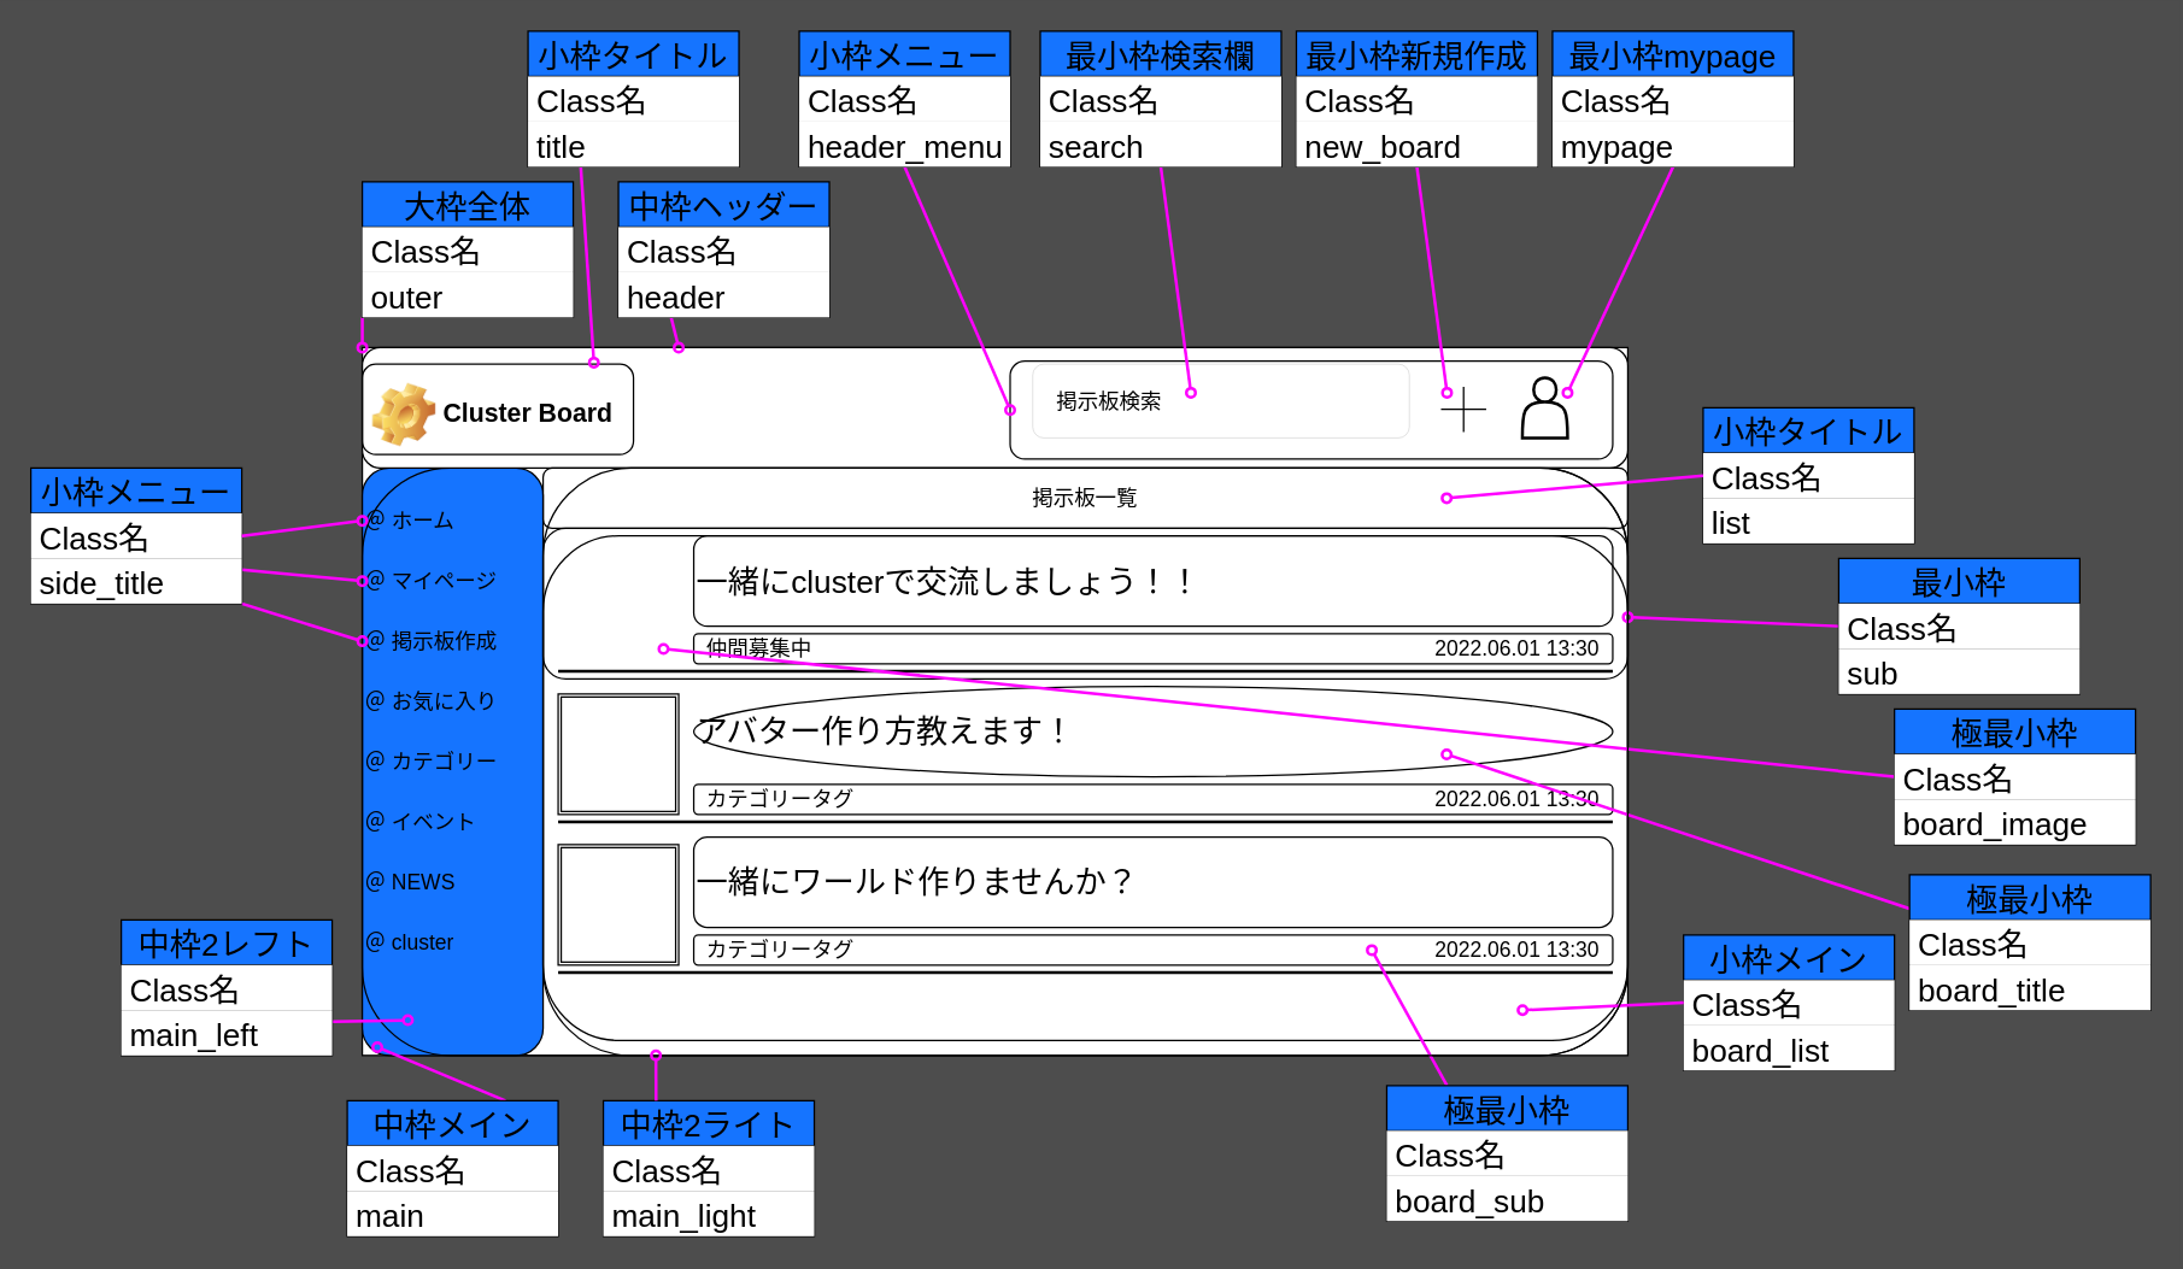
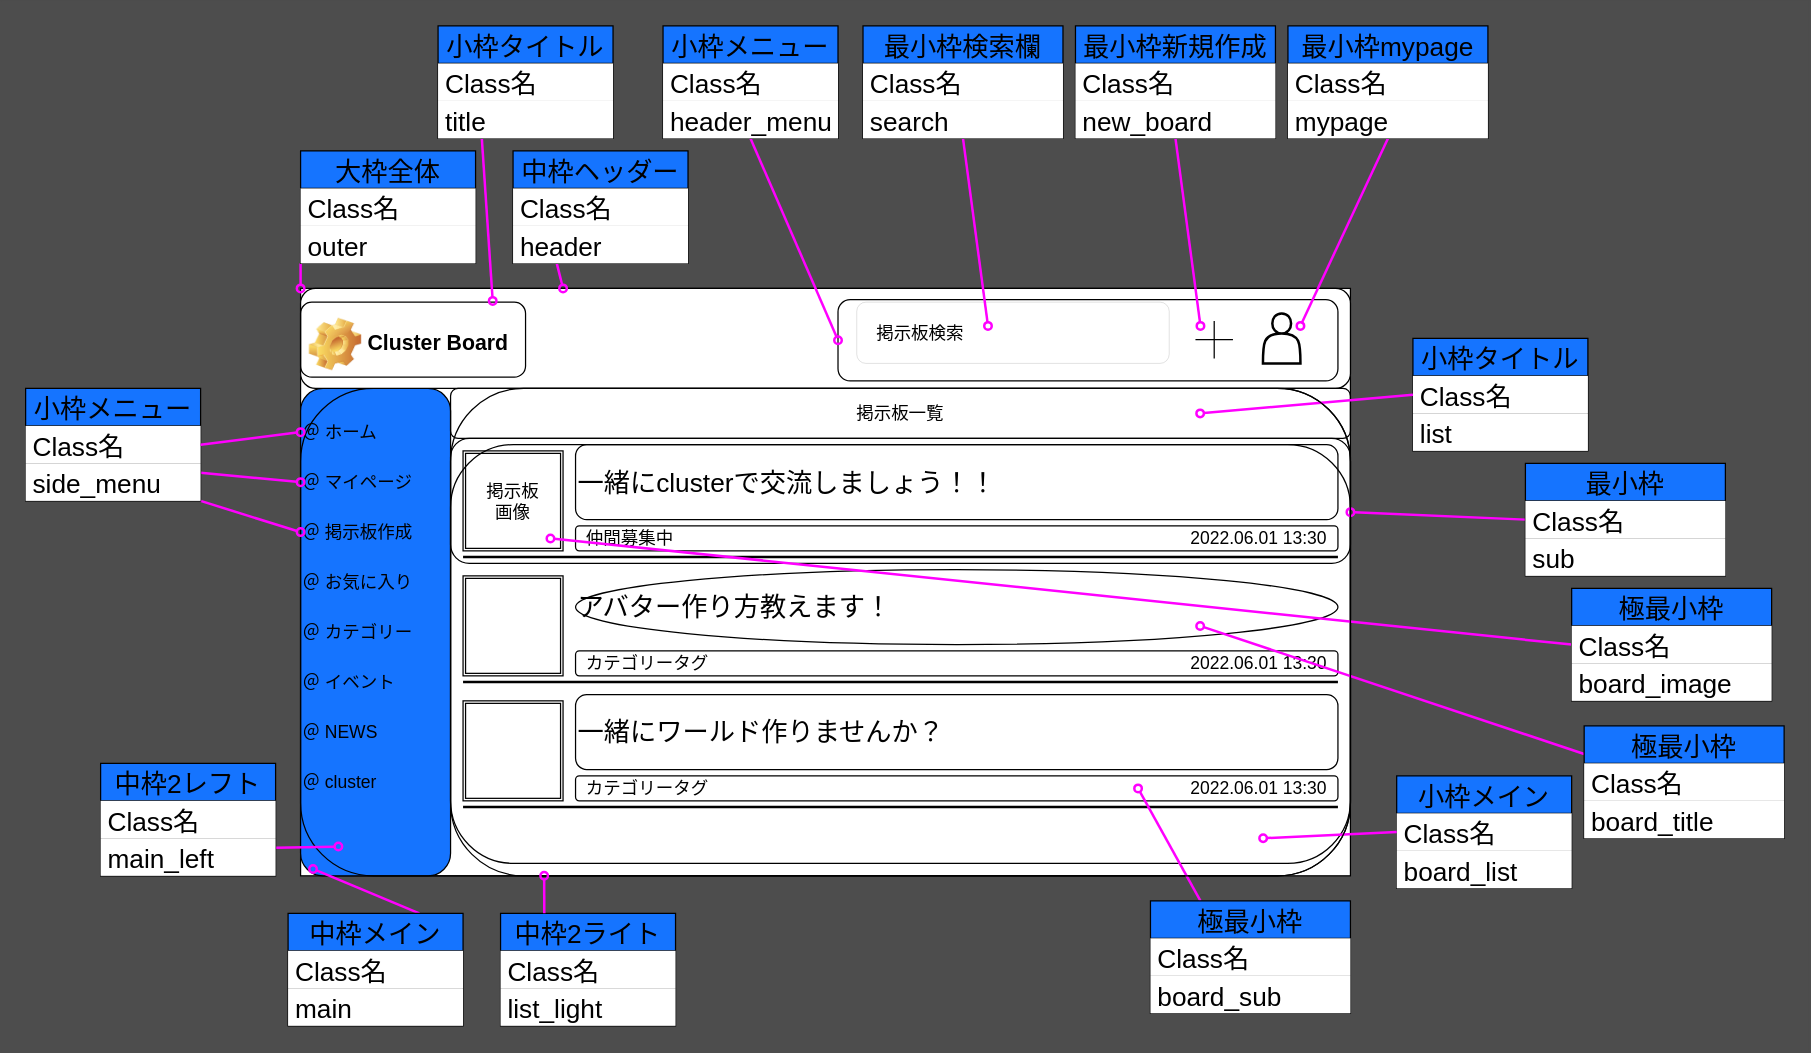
- <mxCell id="62" value="side_title" style="text;strokeColor=none;fillColor=default;align=left;verticalAlign=middle;spacingLeft=4;spacingRight=4;overflow=hidden;points=[[0,0.5],[1,0.5]];portConstraint=eastwest;rotatable=0;fontSize=21;" parent="60" vertex="1"><mxGeometry y="60" width="140" height="30" as="geometry" /></mxCell>
+ <mxCell id="62" value="side_menu" style="text;strokeColor=none;fillColor=default;align=left;verticalAlign=middle;spacingLeft=4;spacingRight=4;overflow=hidden;points=[[0,0.5],[1,0.5]];portConstraint=eastwest;rotatable=0;fontSize=21;" parent="60" vertex="1"><mxGeometry y="60" width="140" height="30" as="geometry" /></mxCell>
+ <mxCell id="18" value="掲示板&lt;br&gt;画像" style="shape=ext;double=1;whiteSpace=wrap;html=1;aspect=fixed;fontSize=14;strokeColor=#000000;strokeWidth=1;fillColor=none;" parent="1" vertex="1"><mxGeometry x="370" y="360" width="80" height="80" as="geometry" /></mxCell>
- <mxCell id="104" value="main_light" style="text;strokeColor=none;fillColor=default;align=left;verticalAlign=middle;spacingLeft=4;spacingRight=4;overflow=hidden;points=[[0,0.5],[1,0.5]];portConstraint=eastwest;rotatable=0;fontSize=21;" vertex="1" parent="102"><mxGeometry y="60" width="140" height="30" as="geometry" /></mxCell>
+ <mxCell id="104" value="list_light" style="text;strokeColor=none;fillColor=default;align=left;verticalAlign=middle;spacingLeft=4;spacingRight=4;overflow=hidden;points=[[0,0.5],[1,0.5]];portConstraint=eastwest;rotatable=0;fontSize=21;" vertex="1" parent="102"><mxGeometry y="60" width="140" height="30" as="geometry" /></mxCell>
